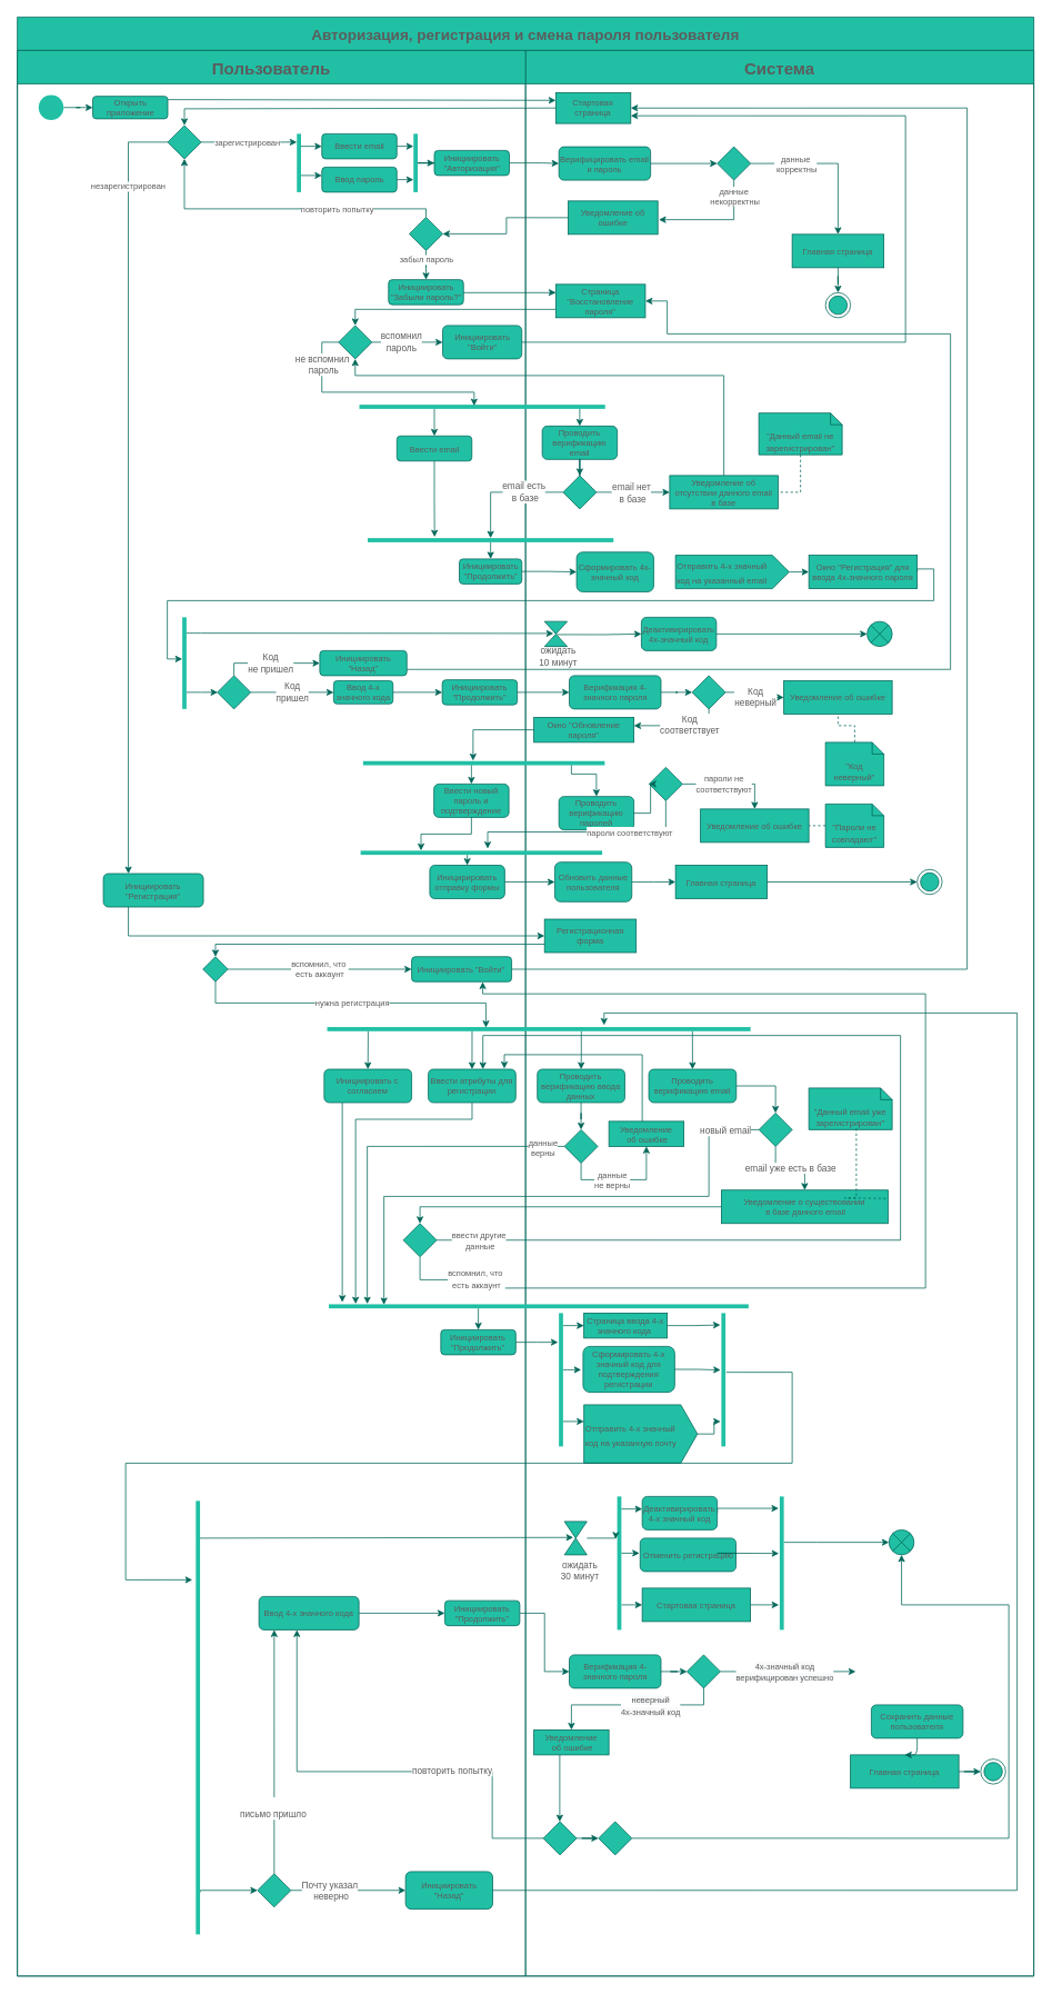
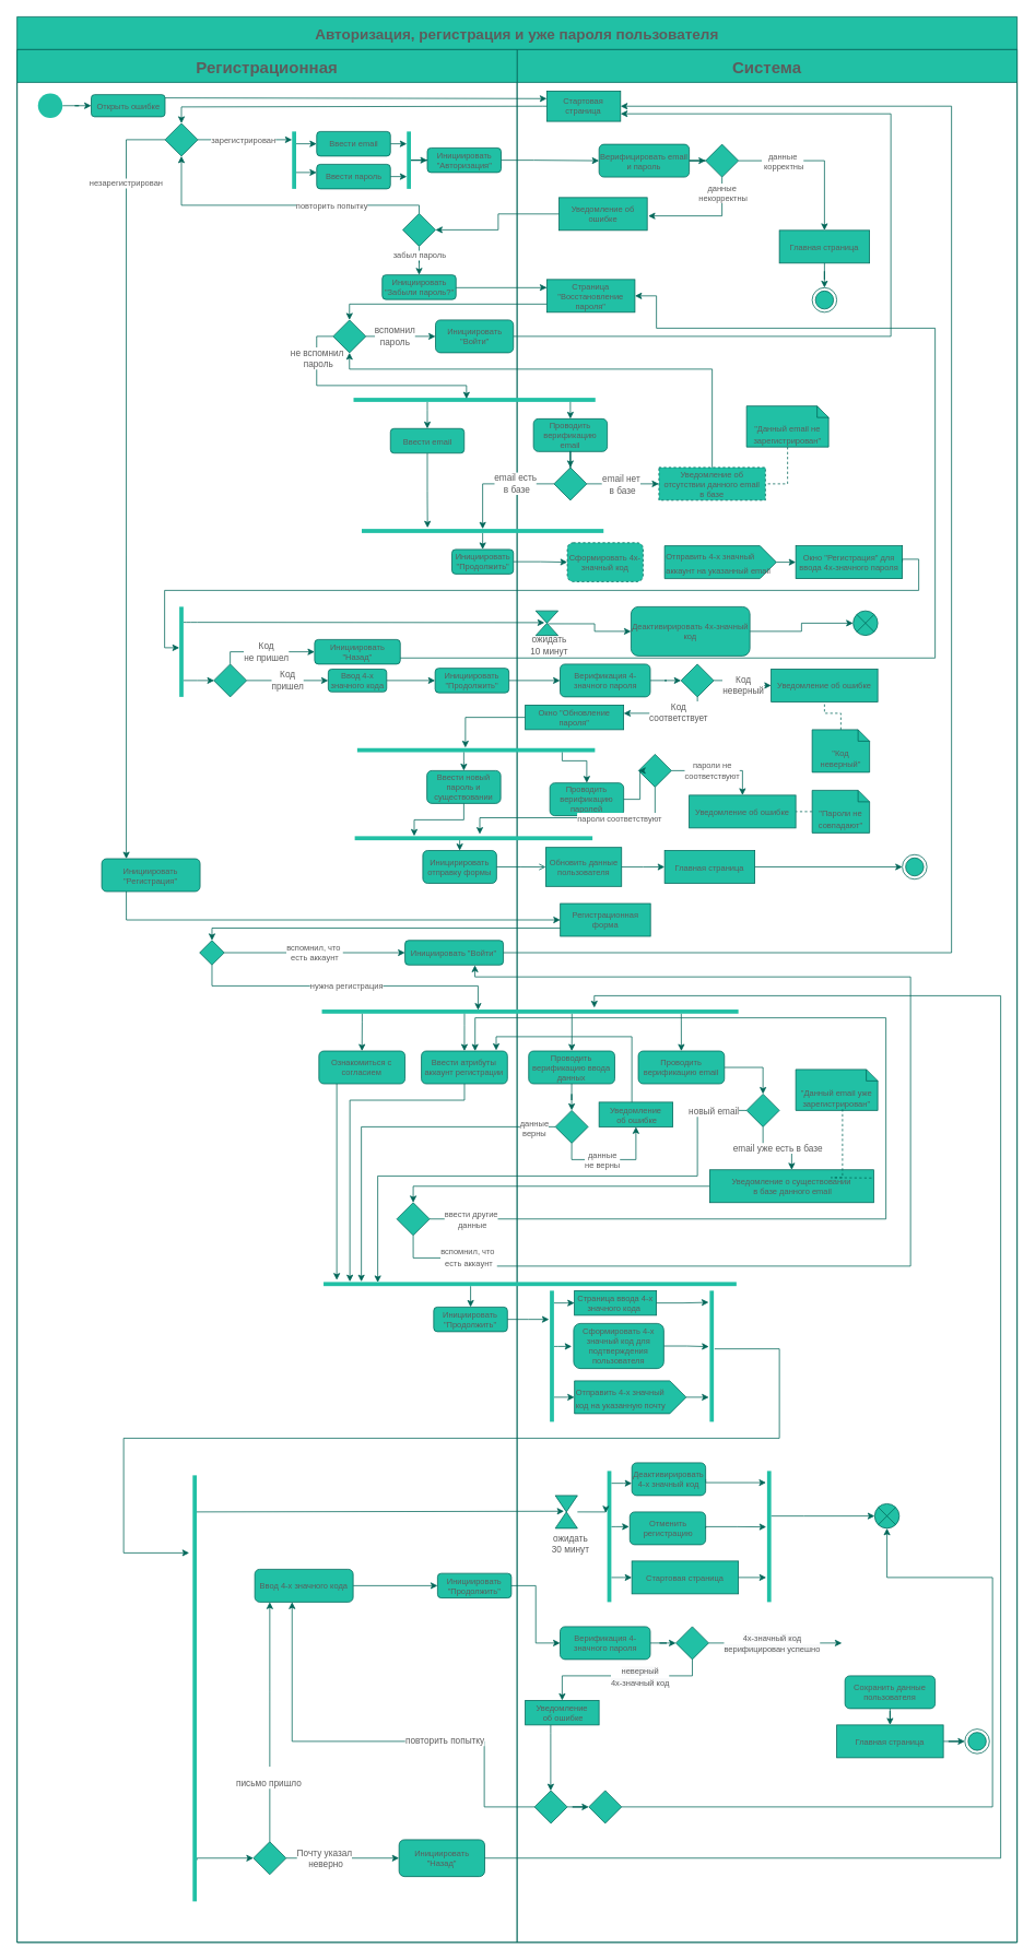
- <mxCell id="2" value="Авторизация, регистрация и смена пароля пользователя" style="swimlane;startSize=40;fillColor=#21C0A5;strokeColor=#006658;fontColor=#5C5C5C;fontSize=18;" parent="1" vertex="1"><mxGeometry x="20" y="20" width="1220" height="2350" as="geometry" /></mxCell>
+ <mxCell id="2" value="Авторизация, регистрация и уже пароля пользователя" style="swimlane;startSize=40;fillColor=#21C0A5;strokeColor=#006658;fontColor=#5C5C5C;fontSize=18;" parent="1" vertex="1"><mxGeometry x="20" y="20" width="1220" height="2350" as="geometry" /></mxCell>
- <mxCell id="112" value="Пользователь" style="swimlane;fontSize=20;startSize=40;fillColor=#21C0A5;strokeColor=#006658;fontColor=#5C5C5C;" parent="1" vertex="1"><mxGeometry x="20" y="60" width="610" height="2310" as="geometry" /></mxCell>
+ <mxCell id="112" value="Регистрационная" style="swimlane;fontSize=20;startSize=40;fillColor=#21C0A5;strokeColor=#006658;fontColor=#5C5C5C;" parent="1" vertex="1"><mxGeometry x="20" y="60" width="610" height="2310" as="geometry" /></mxCell>
- <mxCell id="113" value="Открыть приложение" style="whiteSpace=wrap;html=1;rounded=1;fontSize=10;fillColor=#21C0A5;strokeColor=#006658;fontColor=#5C5C5C;" parent="112" vertex="1"><mxGeometry x="90.5" y="55" width="90" height="27" as="geometry" /></mxCell>
+ <mxCell id="113" value="Открыть ошибке" style="whiteSpace=wrap;html=1;rounded=1;fontSize=10;fillColor=#21C0A5;strokeColor=#006658;fontColor=#5C5C5C;" parent="112" vertex="1"><mxGeometry x="90.5" y="55" width="90" height="27" as="geometry" /></mxCell>
- <mxCell id="51" value="Верифицировать email и пароль" style="whiteSpace=wrap;html=1;rounded=1;fontSize=10;fillColor=#21C0A5;strokeColor=#006658;fontColor=#5C5C5C;" parent="49" vertex="1"><mxGeometry x="40" y="115.63" width="110" height="40" as="geometry" /></mxCell>
+ <mxCell id="51" value="Верифицировать email и пароль" style="whiteSpace=wrap;html=1;rounded=1;fontSize=10;fillColor=#21C0A5;strokeColor=#006658;fontColor=#5C5C5C;" parent="49" vertex="1"><mxGeometry x="100" y="115.63" width="110" height="40" as="geometry" /></mxCell>
- <mxCell id="116" value="Ввод пароль" style="whiteSpace=wrap;html=1;rounded=1;fontSize=10;fillColor=#21C0A5;strokeColor=#006658;fontColor=#5C5C5C;" parent="112" vertex="1"><mxGeometry x="365.5" y="140" width="90" height="30" as="geometry" /></mxCell>
+ <mxCell id="116" value="Ввести пароль" style="whiteSpace=wrap;html=1;rounded=1;fontSize=10;fillColor=#21C0A5;strokeColor=#006658;fontColor=#5C5C5C;" parent="112" vertex="1"><mxGeometry x="365.5" y="140" width="90" height="30" as="geometry" /></mxCell>
- <mxCell id="63" value="Уведомление об отсутствии данного email&lt;br style=&quot;font-size: 10px&quot;&gt;&amp;nbsp;в базе&amp;nbsp;" style="rounded=0;whiteSpace=wrap;html=1;glass=0;fontSize=10;fillColor=#21C0A5;strokeColor=#006658;fontColor=#5C5C5C;" parent="49" vertex="1"><mxGeometry x="173" y="510" width="130" height="40" as="geometry" /></mxCell>
+ <mxCell id="63" value="Уведомление об отсутствии данного email&lt;br style=&quot;font-size: 10px&quot;&gt;&amp;nbsp;в базе&amp;nbsp;" style="rounded=0;whiteSpace=wrap;html=1;glass=0;fontSize=10;fillColor=#21C0A5;strokeColor=#006658;fontColor=#5C5C5C;dashed=1;" parent="49" vertex="1"><mxGeometry x="173" y="510" width="130" height="40" as="geometry" /></mxCell>
- <mxCell id="62" value="Сформировать 4х-значный код" style="whiteSpace=wrap;html=1;rounded=1;fontSize=10;fillColor=#21C0A5;strokeColor=#006658;fontColor=#5C5C5C;" parent="49" vertex="1"><mxGeometry x="61.25" y="601.88" width="92.5" height="47.5" as="geometry" /></mxCell>
+ <mxCell id="62" value="Сформировать 4х-значный код" style="whiteSpace=wrap;html=1;rounded=1;fontSize=10;fillColor=#21C0A5;strokeColor=#006658;fontColor=#5C5C5C;dashed=1;" parent="49" vertex="1"><mxGeometry x="61.25" y="601.88" width="92.5" height="47.5" as="geometry" /></mxCell>
- <mxCell id="12" value="&lt;span style=&quot;font-size: 10px&quot;&gt;Отправить 4-х значный&lt;/span&gt;&lt;br style=&quot;font-size: 10px&quot;&gt;&lt;span style=&quot;font-size: 10px&quot;&gt;код на указанный email&lt;/span&gt;" style="html=1;shape=mxgraph.infographic.ribbonSimple;notch1=0;notch2=20;align=left;verticalAlign=middle;fontSize=14;fontStyle=0;fillColor=#21C0A5;rounded=0;sketch=0;fontColor=#5C5C5C;strokeColor=#006658;" parent="2" vertex="1"><mxGeometry x="790" y="645.63" width="136.25" height="40" as="geometry" /></mxCell>
+ <mxCell id="12" value="&lt;span style=&quot;font-size: 10px&quot;&gt;Отправить 4-х значный&lt;/span&gt;&lt;br style=&quot;font-size: 10px&quot;&gt;&lt;span style=&quot;font-size: 10px&quot;&gt;аккаунт на указанный email&lt;/span&gt;" style="html=1;shape=mxgraph.infographic.ribbonSimple;notch1=0;notch2=20;align=left;verticalAlign=middle;fontSize=14;fontStyle=0;fillColor=#21C0A5;rounded=0;sketch=0;fontColor=#5C5C5C;strokeColor=#006658;" parent="2" vertex="1"><mxGeometry x="790" y="645.63" width="136.25" height="40" as="geometry" /></mxCell>
- <mxCell id="64" value="Деактивирировать 4х-значный код" style="whiteSpace=wrap;html=1;rounded=1;fontSize=10;fillColor=#21C0A5;strokeColor=#006658;fontColor=#5C5C5C;" parent="49" vertex="1"><mxGeometry x="139" y="680" width="90" height="40" as="geometry" /></mxCell>
+ <mxCell id="64" value="Деактивирировать 4х-значный код" style="whiteSpace=wrap;html=1;rounded=1;fontSize=10;fillColor=#21C0A5;strokeColor=#006658;fontColor=#5C5C5C;" parent="49" vertex="1"><mxGeometry x="139" y="680" width="145" height="60" as="geometry" /></mxCell>
- <mxCell id="35" value="Ввести новый пароль и подтверждение" style="whiteSpace=wrap;html=1;rounded=1;fontSize=10;fillColor=#21C0A5;strokeColor=#006658;fontColor=#5C5C5C;" parent="2" vertex="1"><mxGeometry x="500" y="920" width="90" height="40" as="geometry" /></mxCell>
+ <mxCell id="35" value="Ввести новый пароль и существовании" style="whiteSpace=wrap;html=1;rounded=1;fontSize=10;fillColor=#21C0A5;strokeColor=#006658;fontColor=#5C5C5C;" parent="2" vertex="1"><mxGeometry x="500" y="920" width="90" height="40" as="geometry" /></mxCell>
- <mxCell id="187" style="edgeStyle=orthogonalEdgeStyle;rounded=0;orthogonalLoop=1;jettySize=auto;html=1;exitX=1;exitY=0.5;exitDx=0;exitDy=0;strokeColor=#006658;fontColor=#5C5C5C;" parent="1" source="143" target="37" edge="1"><mxGeometry relative="1" as="geometry"><mxPoint x="660.75" y="1057.5" as="sourcePoint" /><mxPoint x="690.75" y="1057.5" as="targetPoint" /></mxGeometry></mxCell>
+ <mxCell id="187" style="edgeStyle=orthogonalEdgeStyle;rounded=0;orthogonalLoop=1;jettySize=auto;html=1;exitX=1;exitY=0.5;exitDx=0;exitDy=0;strokeColor=#006658;fontColor=#5C5C5C;endArrow=open;" parent="1" source="143" target="37" edge="1"><mxGeometry relative="1" as="geometry"><mxPoint x="660.75" y="1057.5" as="sourcePoint" /><mxPoint x="690.75" y="1057.5" as="targetPoint" /></mxGeometry></mxCell>
- <mxCell id="37" value="Обновить данные пользователя" style="whiteSpace=wrap;html=1;rounded=1;fontSize=10;fillColor=#21C0A5;strokeColor=#006658;fontColor=#5C5C5C;" parent="2" vertex="1"><mxGeometry x="645" y="1013.75" width="92.5" height="47.5" as="geometry" /></mxCell>
+ <mxCell id="37" value="Обновить данные пользователя" style="whiteSpace=wrap;html=1;fontSize=10;fillColor=#21C0A5;strokeColor=#006658;fontColor=#5C5C5C;rounded=0;" parent="2" vertex="1"><mxGeometry x="645" y="1013.75" width="92.5" height="47.5" as="geometry" /></mxCell>
- <mxCell id="69" value="Регистрационная форма" style="whiteSpace=wrap;html=1;fontSize=10;fillColor=#21C0A5;strokeColor=#006658;fontColor=#5C5C5C;" parent="49" vertex="1"><mxGeometry x="22.75" y="1042.18" width="110" height="40" as="geometry" /></mxCell>
+ <mxCell id="69" value="Регистрационная форма" style="whiteSpace=wrap;html=1;fontSize=10;fillColor=#21C0A5;strokeColor=#006658;fontColor=#5C5C5C;" parent="49" vertex="1"><mxGeometry x="52.75" y="1042.18" width="110" height="40" as="geometry" /></mxCell>
- <mxCell id="126" value="Инициировать с согласием" style="whiteSpace=wrap;html=1;rounded=1;fontSize=10;fillColor=#21C0A5;strokeColor=#006658;fontColor=#5C5C5C;" parent="112" vertex="1"><mxGeometry x="368.25" y="1222.18" width="105" height="40" as="geometry" /></mxCell>
+ <mxCell id="126" value="Ознакомиться с согласием" style="whiteSpace=wrap;html=1;rounded=1;fontSize=10;fillColor=#21C0A5;strokeColor=#006658;fontColor=#5C5C5C;" parent="112" vertex="1"><mxGeometry x="368.25" y="1222.18" width="105" height="40" as="geometry" /></mxCell>
- <mxCell id="125" value="Ввести атрибуты для регистрации" style="whiteSpace=wrap;html=1;rounded=1;fontSize=10;fillColor=#21C0A5;strokeColor=#006658;fontColor=#5C5C5C;" parent="112" vertex="1"><mxGeometry x="493.25" y="1222.18" width="105" height="40" as="geometry" /></mxCell>
+ <mxCell id="125" value="Ввести атрибуты аккаунт регистрации" style="whiteSpace=wrap;html=1;rounded=1;fontSize=10;fillColor=#21C0A5;strokeColor=#006658;fontColor=#5C5C5C;" parent="112" vertex="1"><mxGeometry x="493.25" y="1222.18" width="105" height="40" as="geometry" /></mxCell>
- <mxCell id="75" value="Сформировать&amp;nbsp;&lt;span style=&quot;text-align: left&quot;&gt;4-х значный&amp;nbsp;&lt;/span&gt;&lt;span style=&quot;text-align: left&quot;&gt;код&lt;/span&gt;&amp;nbsp;для подтверждения регистрации" style="whiteSpace=wrap;html=1;rounded=1;fontSize=10;fillColor=#21C0A5;strokeColor=#006658;fontColor=#5C5C5C;" parent="49" vertex="1"><mxGeometry x="69" y="1554.68" width="110" height="55" as="geometry" /></mxCell>
+ <mxCell id="75" value="Сформировать&amp;nbsp;&lt;span style=&quot;text-align: left&quot;&gt;4-х значный&amp;nbsp;&lt;/span&gt;&lt;span style=&quot;text-align: left&quot;&gt;код&lt;/span&gt;&amp;nbsp;для подтверждения пользователя" style="whiteSpace=wrap;html=1;rounded=1;fontSize=10;fillColor=#21C0A5;strokeColor=#006658;fontColor=#5C5C5C;" parent="49" vertex="1"><mxGeometry x="69" y="1554.68" width="110" height="55" as="geometry" /></mxCell>
- <mxCell id="84" value="&lt;font style=&quot;font-size: 10px&quot;&gt;Отправить 4-х значный &lt;br&gt;код на указанную почту&lt;/font&gt;" style="html=1;shape=mxgraph.infographic.ribbonSimple;notch1=0;notch2=20;align=left;verticalAlign=middle;fontSize=14;fontStyle=0;fillColor=#21C0A5;rounded=0;sketch=0;fontColor=#5C5C5C;strokeColor=#006658;" parent="49" vertex="1"><mxGeometry x="70" y="1624.68" width="136.25" height="70" as="geometry" /></mxCell>
+ <mxCell id="84" value="&lt;font style=&quot;font-size: 10px&quot;&gt;Отправить 4-х значный &lt;br&gt;код на указанную почту&lt;/font&gt;" style="html=1;shape=mxgraph.infographic.ribbonSimple;notch1=0;notch2=20;align=left;verticalAlign=middle;fontSize=14;fontStyle=0;fillColor=#21C0A5;rounded=0;sketch=0;fontColor=#5C5C5C;strokeColor=#006658;" parent="49" vertex="1"><mxGeometry x="70" y="1624.68" width="136.25" height="40" as="geometry" /></mxCell>
- <mxCell id="102" value="Деактивирировать 4-х значный код" style="whiteSpace=wrap;html=1;rounded=1;fontSize=10;fillColor=#21C0A5;strokeColor=#006658;fontColor=#5C5C5C;" parent="49" vertex="1"><mxGeometry x="140" y="1734.68" width="90" height="40" as="geometry" /></mxCell>
+ <mxCell id="102" value="Деактивирировать 4-х значный код" style="whiteSpace=wrap;html=1;rounded=1;fontSize=10;fillColor=#21C0A5;strokeColor=#006658;fontColor=#5C5C5C;" parent="49" vertex="1"><mxGeometry x="140" y="1724.68" width="90" height="40" as="geometry" /></mxCell>
- <mxCell id="85" value="Отменить регистрацию" style="whiteSpace=wrap;html=1;rounded=1;fontSize=10;fillColor=#21C0A5;strokeColor=#006658;fontColor=#5C5C5C;" parent="49" vertex="1"><mxGeometry x="137.5" y="1784.68" width="115" height="40" as="geometry" /></mxCell>
+ <mxCell id="85" value="Отменить регистрацию" style="whiteSpace=wrap;html=1;rounded=1;fontSize=10;fillColor=#21C0A5;strokeColor=#006658;fontColor=#5C5C5C;" parent="49" vertex="1"><mxGeometry x="137.5" y="1784.68" width="92.5" height="40" as="geometry" /></mxCell>
- <mxCell id="10" value="Сохранить данные пользователя" style="whiteSpace=wrap;html=1;rounded=1;fontSize=10;fillColor=#21C0A5;strokeColor=#006658;fontColor=#5C5C5C;" parent="2" vertex="1"><mxGeometry x="1025" y="2024.68" width="110" height="40" as="geometry" /></mxCell>
+ <mxCell id="10" value="Сохранить данные пользователя" style="whiteSpace=wrap;html=1;rounded=1;fontSize=10;fillColor=#21C0A5;strokeColor=#006658;fontColor=#5C5C5C;" parent="2" vertex="1"><mxGeometry x="1010" y="2024.68" width="110" height="40" as="geometry" /></mxCell>
